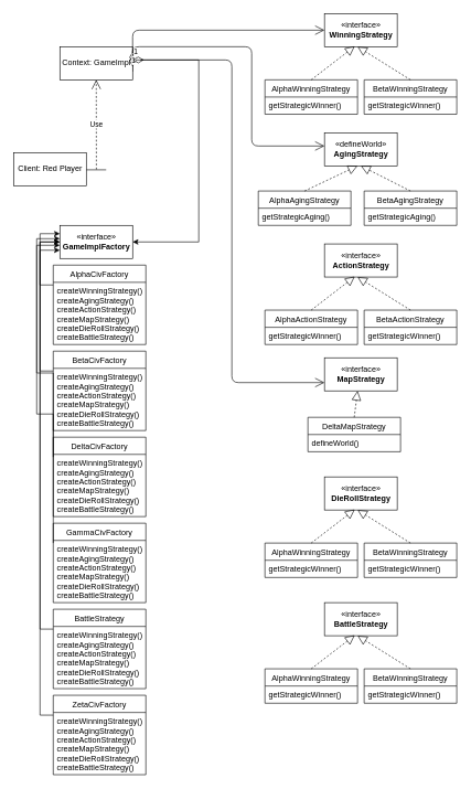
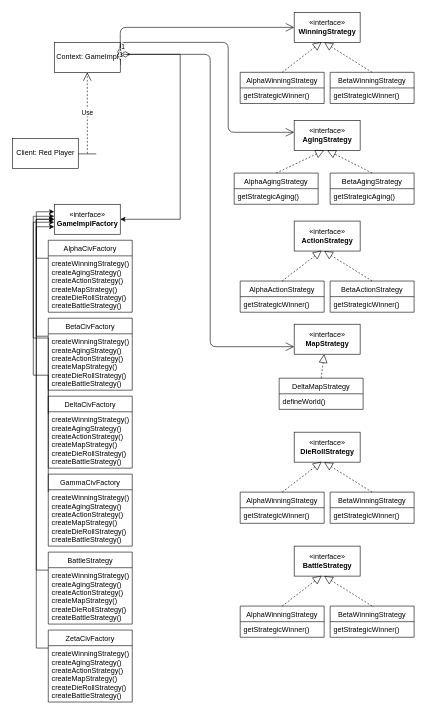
- <mxCell id="2" value="«defineWorld»&lt;br&gt;&lt;b&gt;AgingStrategy&lt;/b&gt;" style="html=1;" parent="1" vertex="1"><mxGeometry x="490" y="200" width="110" height="50" as="geometry" /></mxCell>
+ <mxCell id="2" value="«interface»&lt;br&gt;&lt;b&gt;AgingStrategy&lt;/b&gt;" style="html=1;" parent="1" vertex="1"><mxGeometry x="490" y="200" width="110" height="50" as="geometry" /></mxCell>
